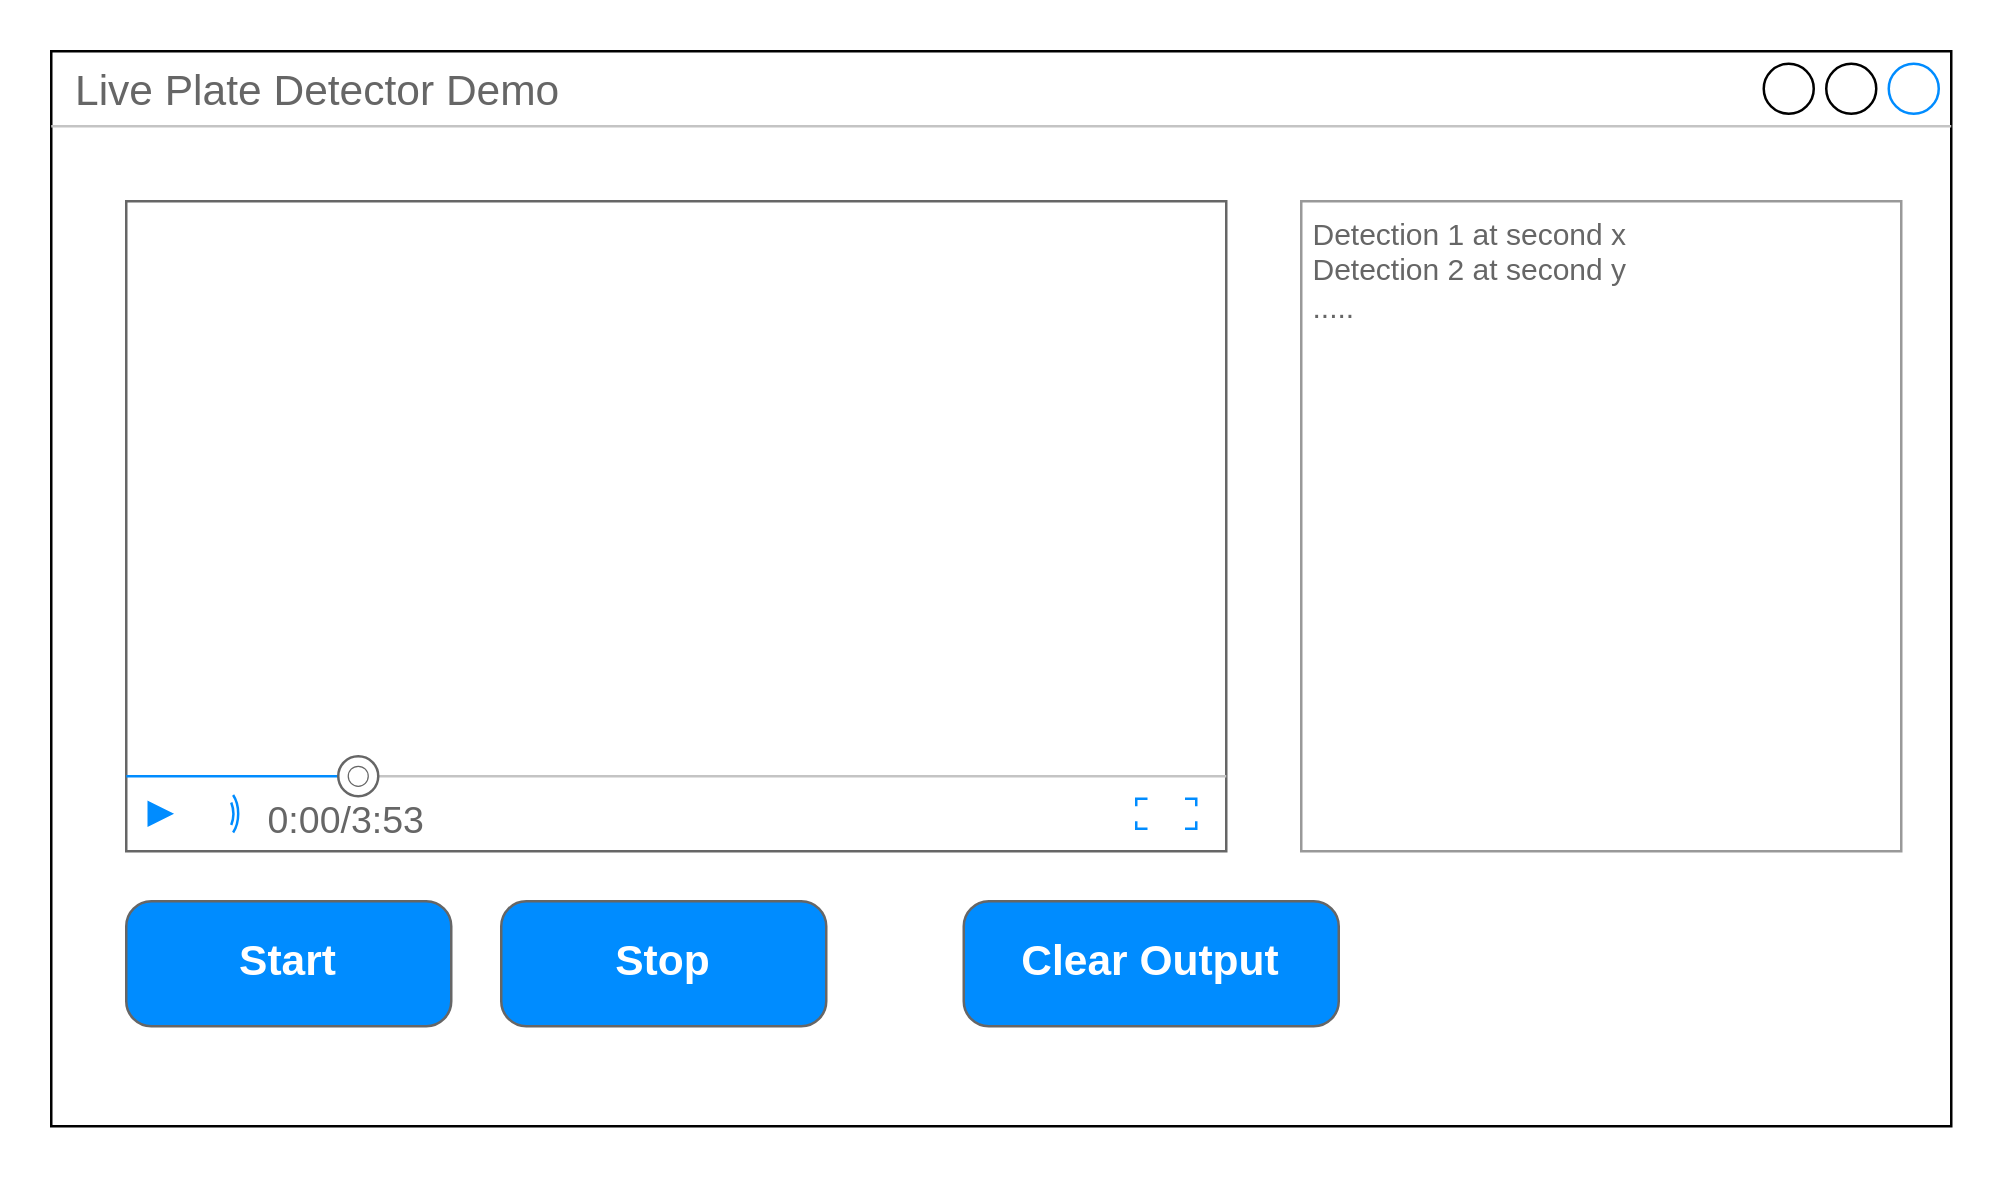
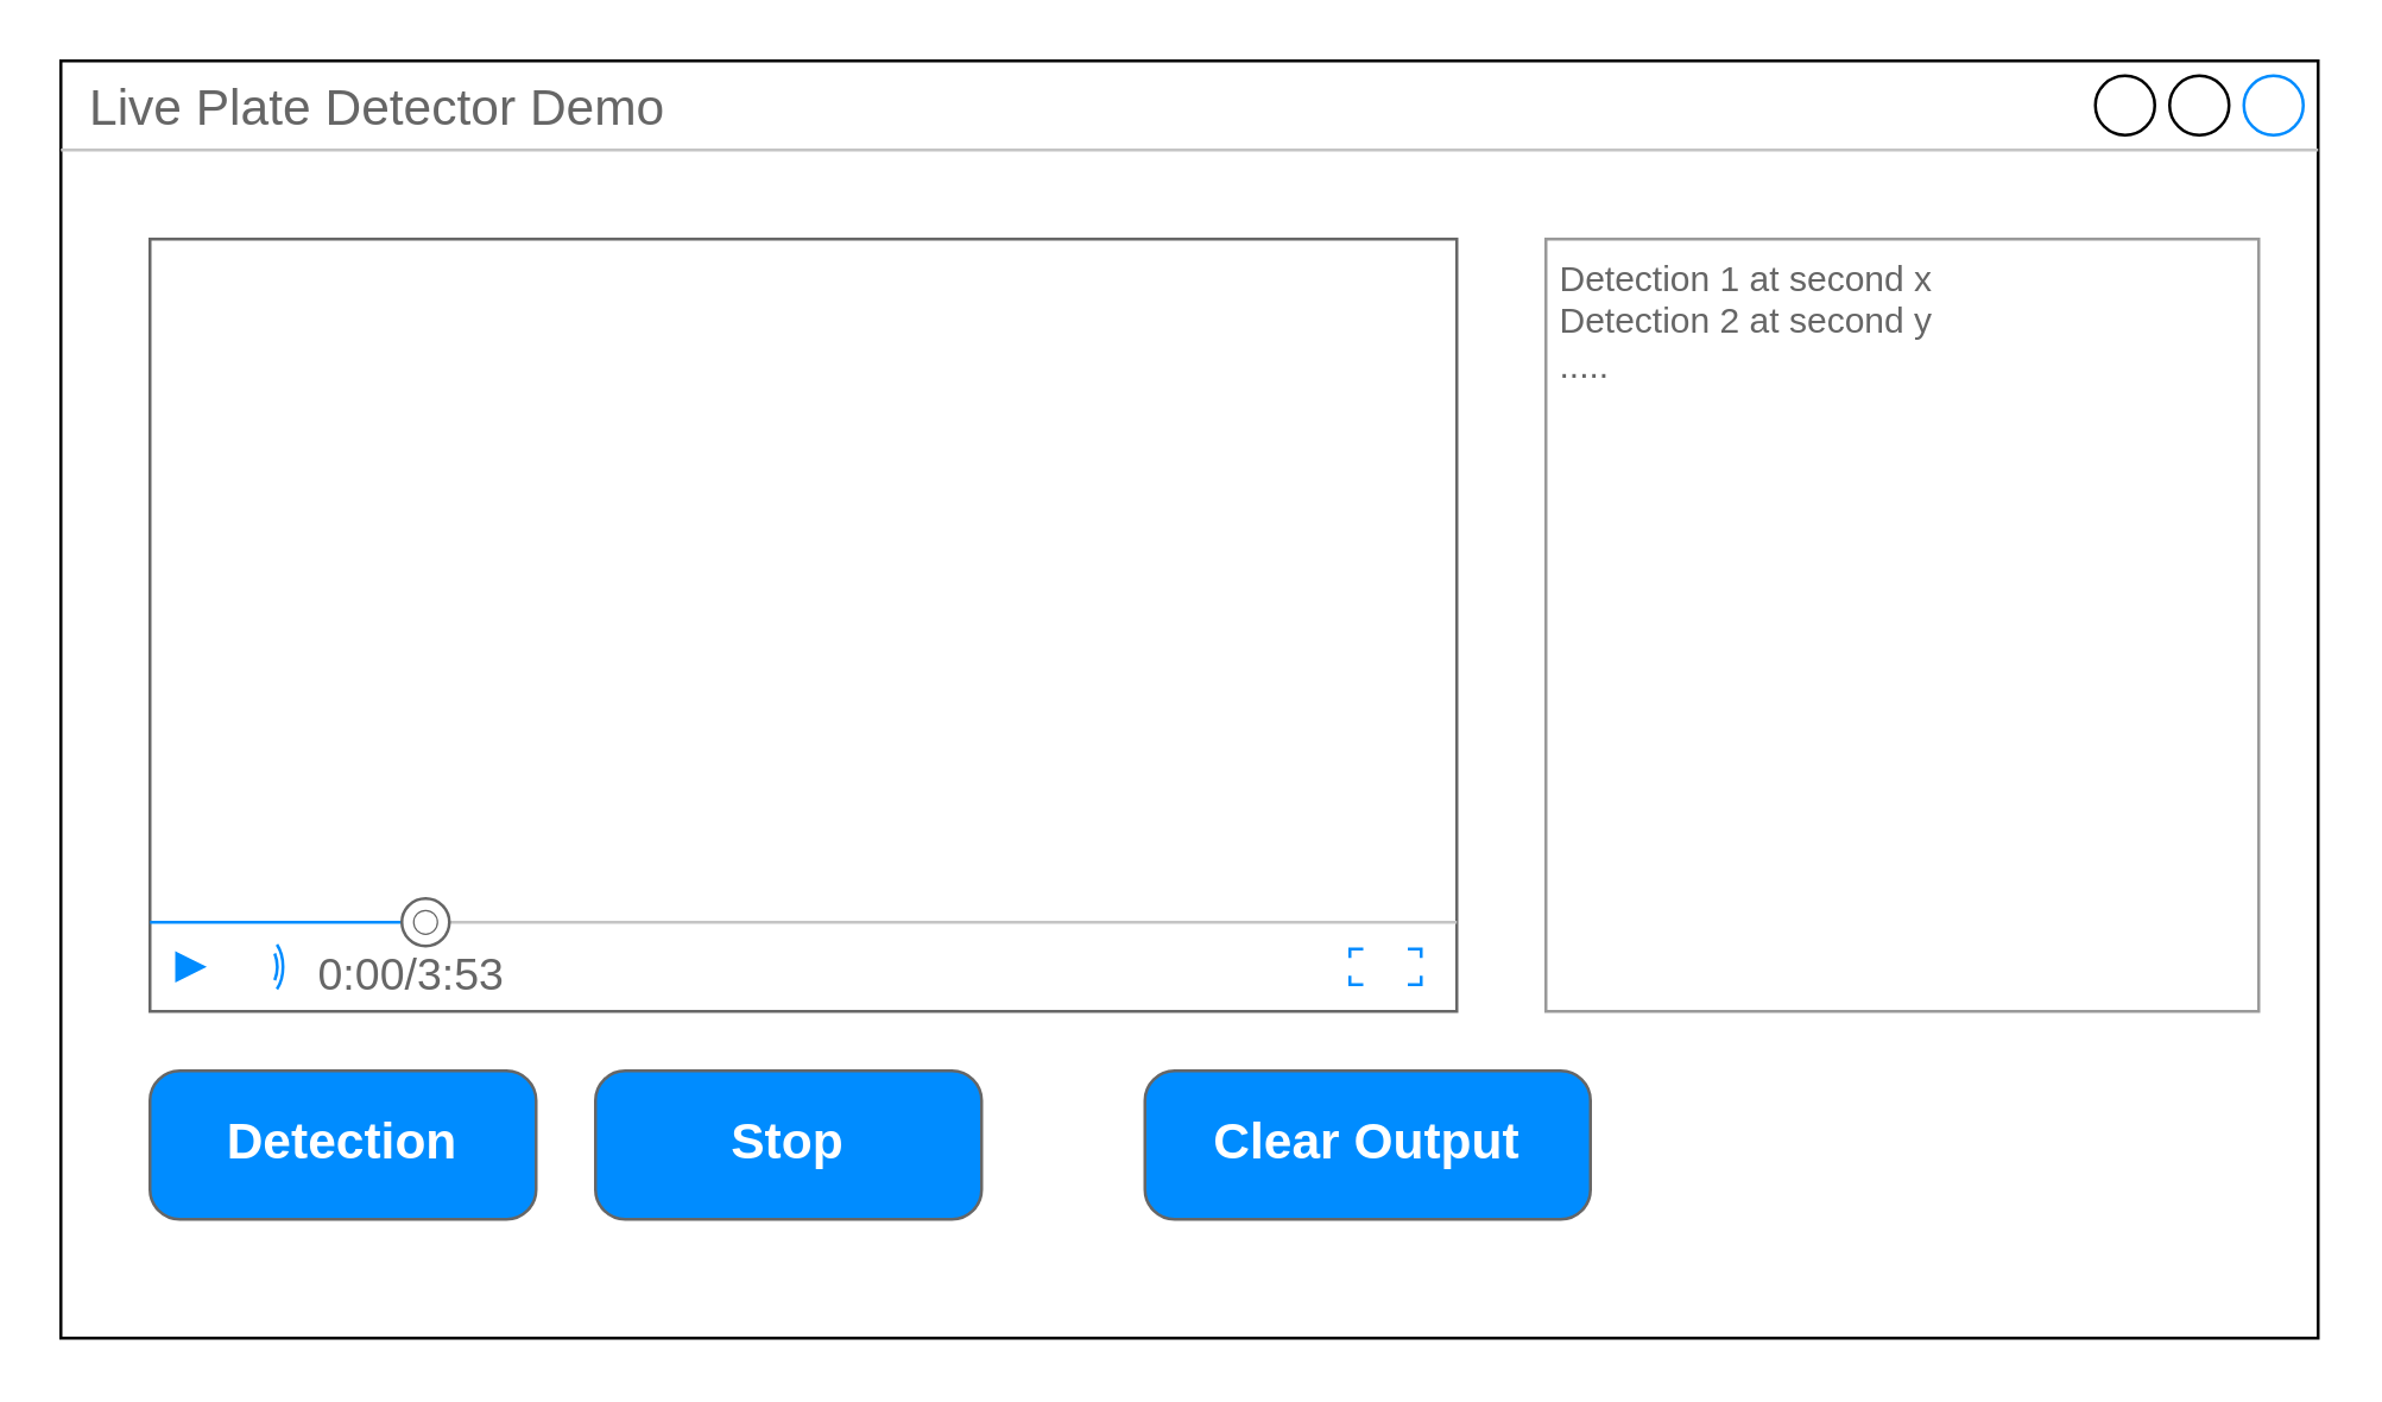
- <mxCell id="6" value="Start" style="strokeWidth=1;shadow=0;dashed=0;align=center;html=1;shape=mxgraph.mockup.buttons.button;strokeColor=#666666;fontColor=#ffffff;mainText=;buttonStyle=round;fontSize=17;fontStyle=1;fillColor=#008cff;whiteSpace=wrap;" vertex="1" parent="1"><mxGeometry x="50" y="360" width="130" height="50" as="geometry" /></mxCell>
+ <mxCell id="6" value="Detection" style="strokeWidth=1;shadow=0;dashed=0;align=center;html=1;shape=mxgraph.mockup.buttons.button;strokeColor=#666666;fontColor=#ffffff;mainText=;buttonStyle=round;fontSize=17;fontStyle=1;fillColor=#008cff;whiteSpace=wrap;" vertex="1" parent="1"><mxGeometry x="50" y="360" width="130" height="50" as="geometry" /></mxCell>
